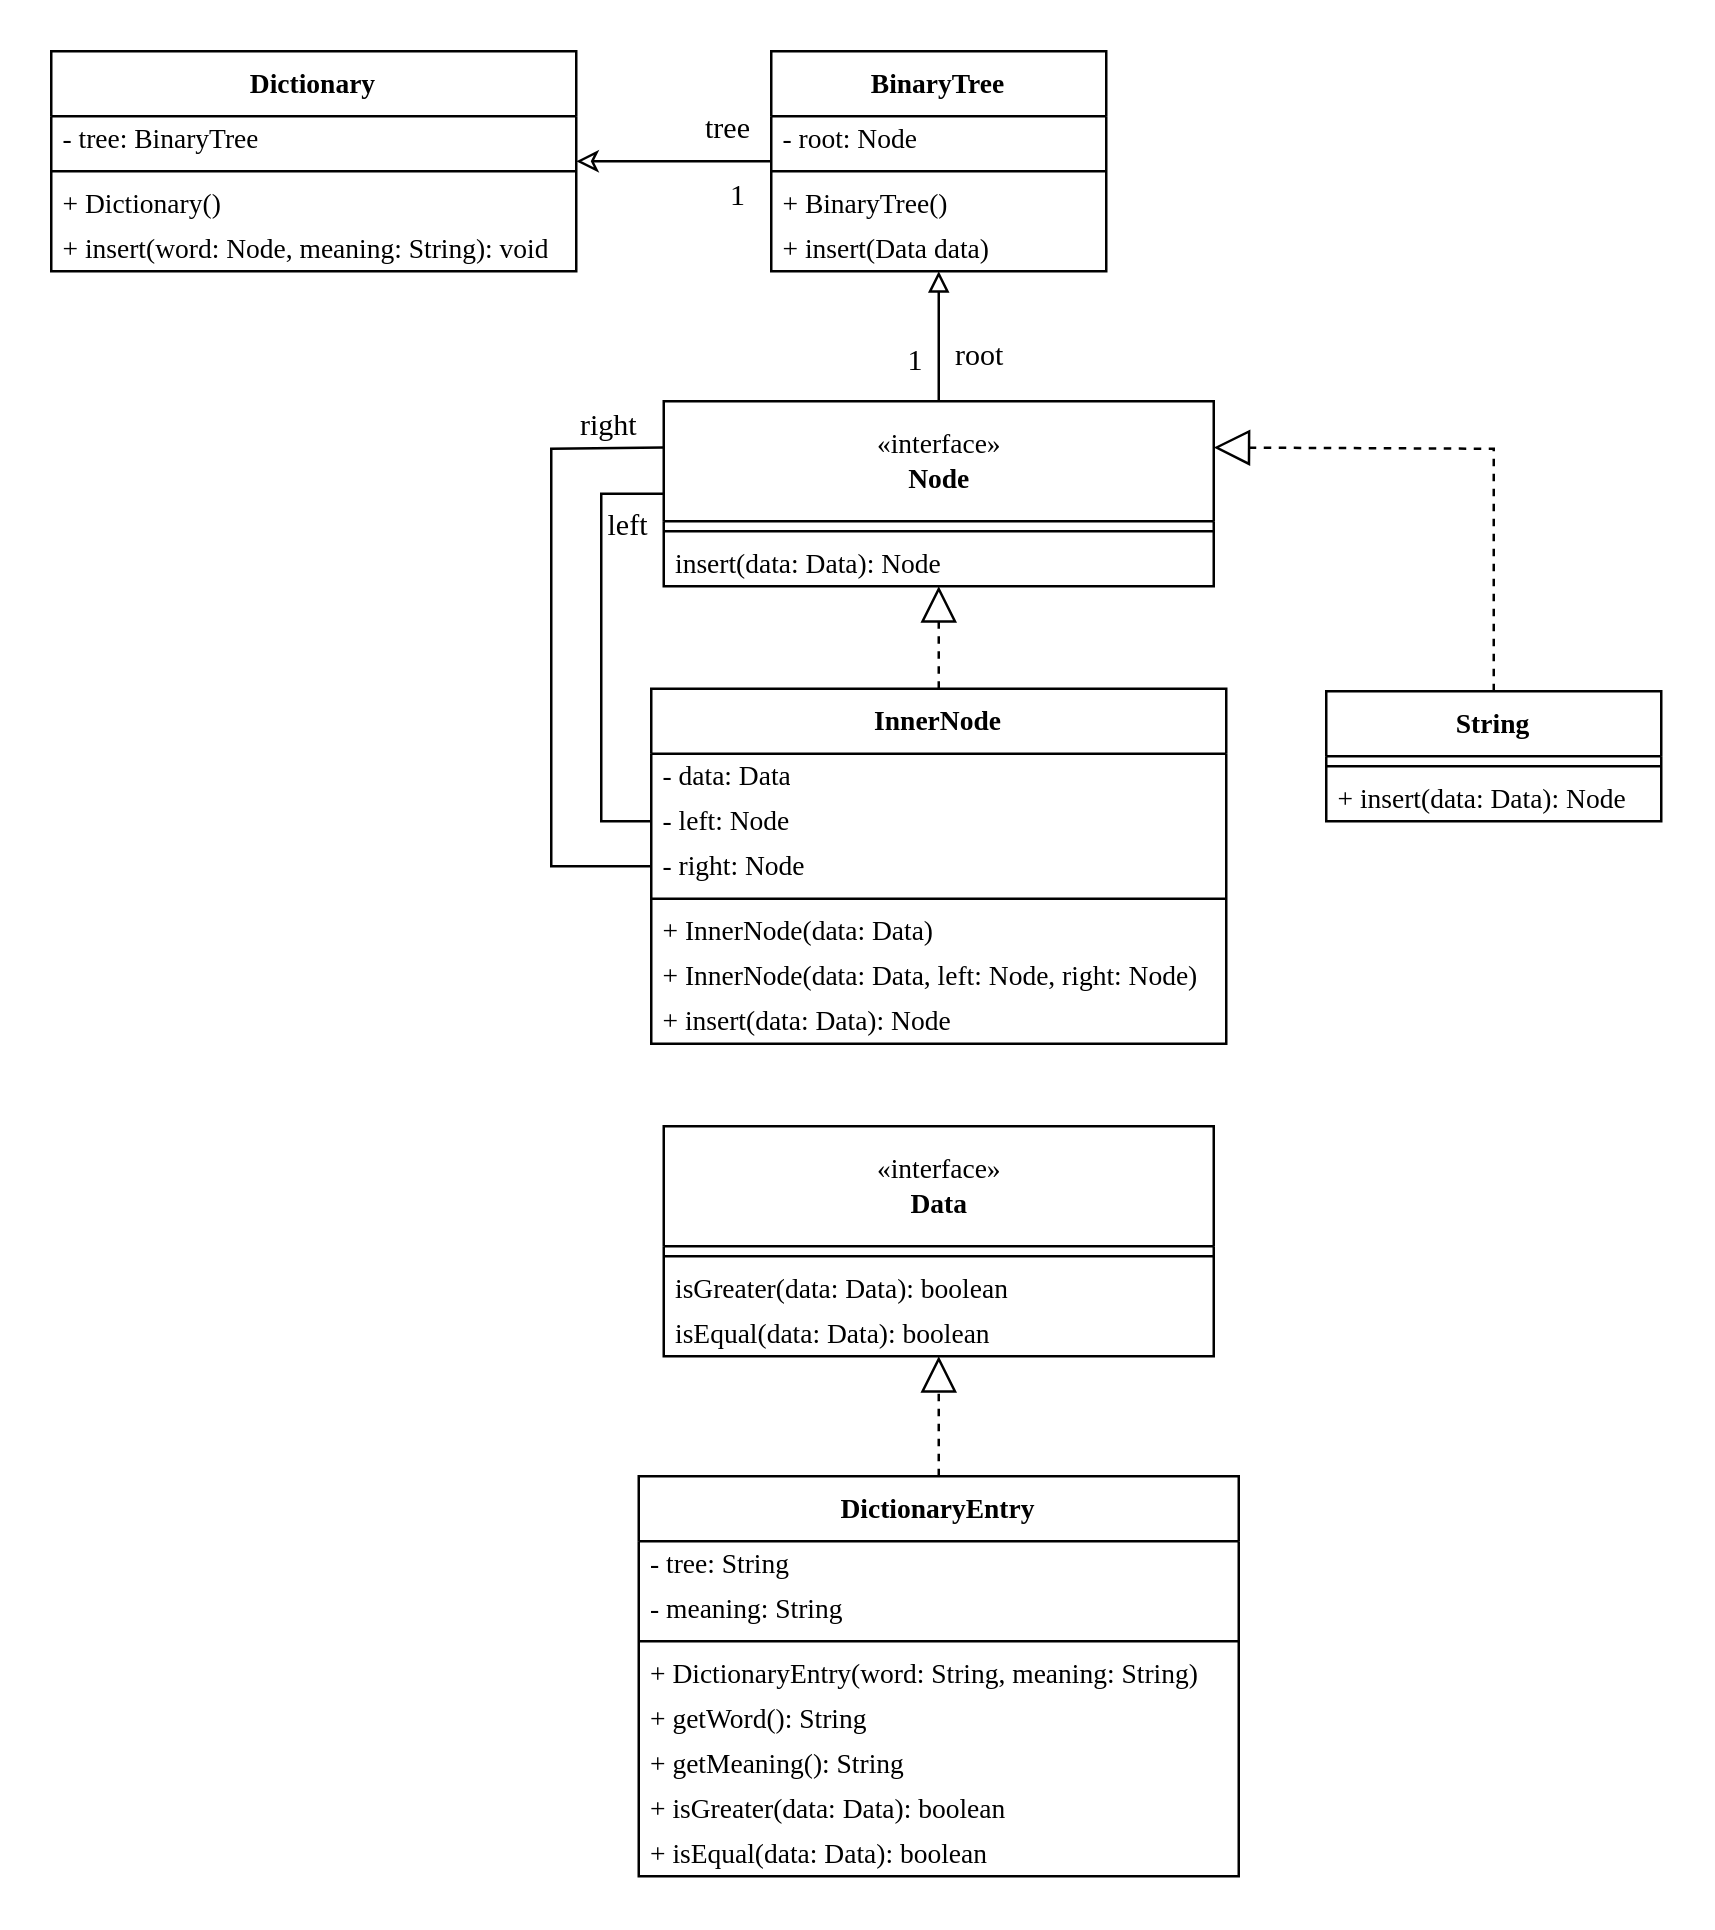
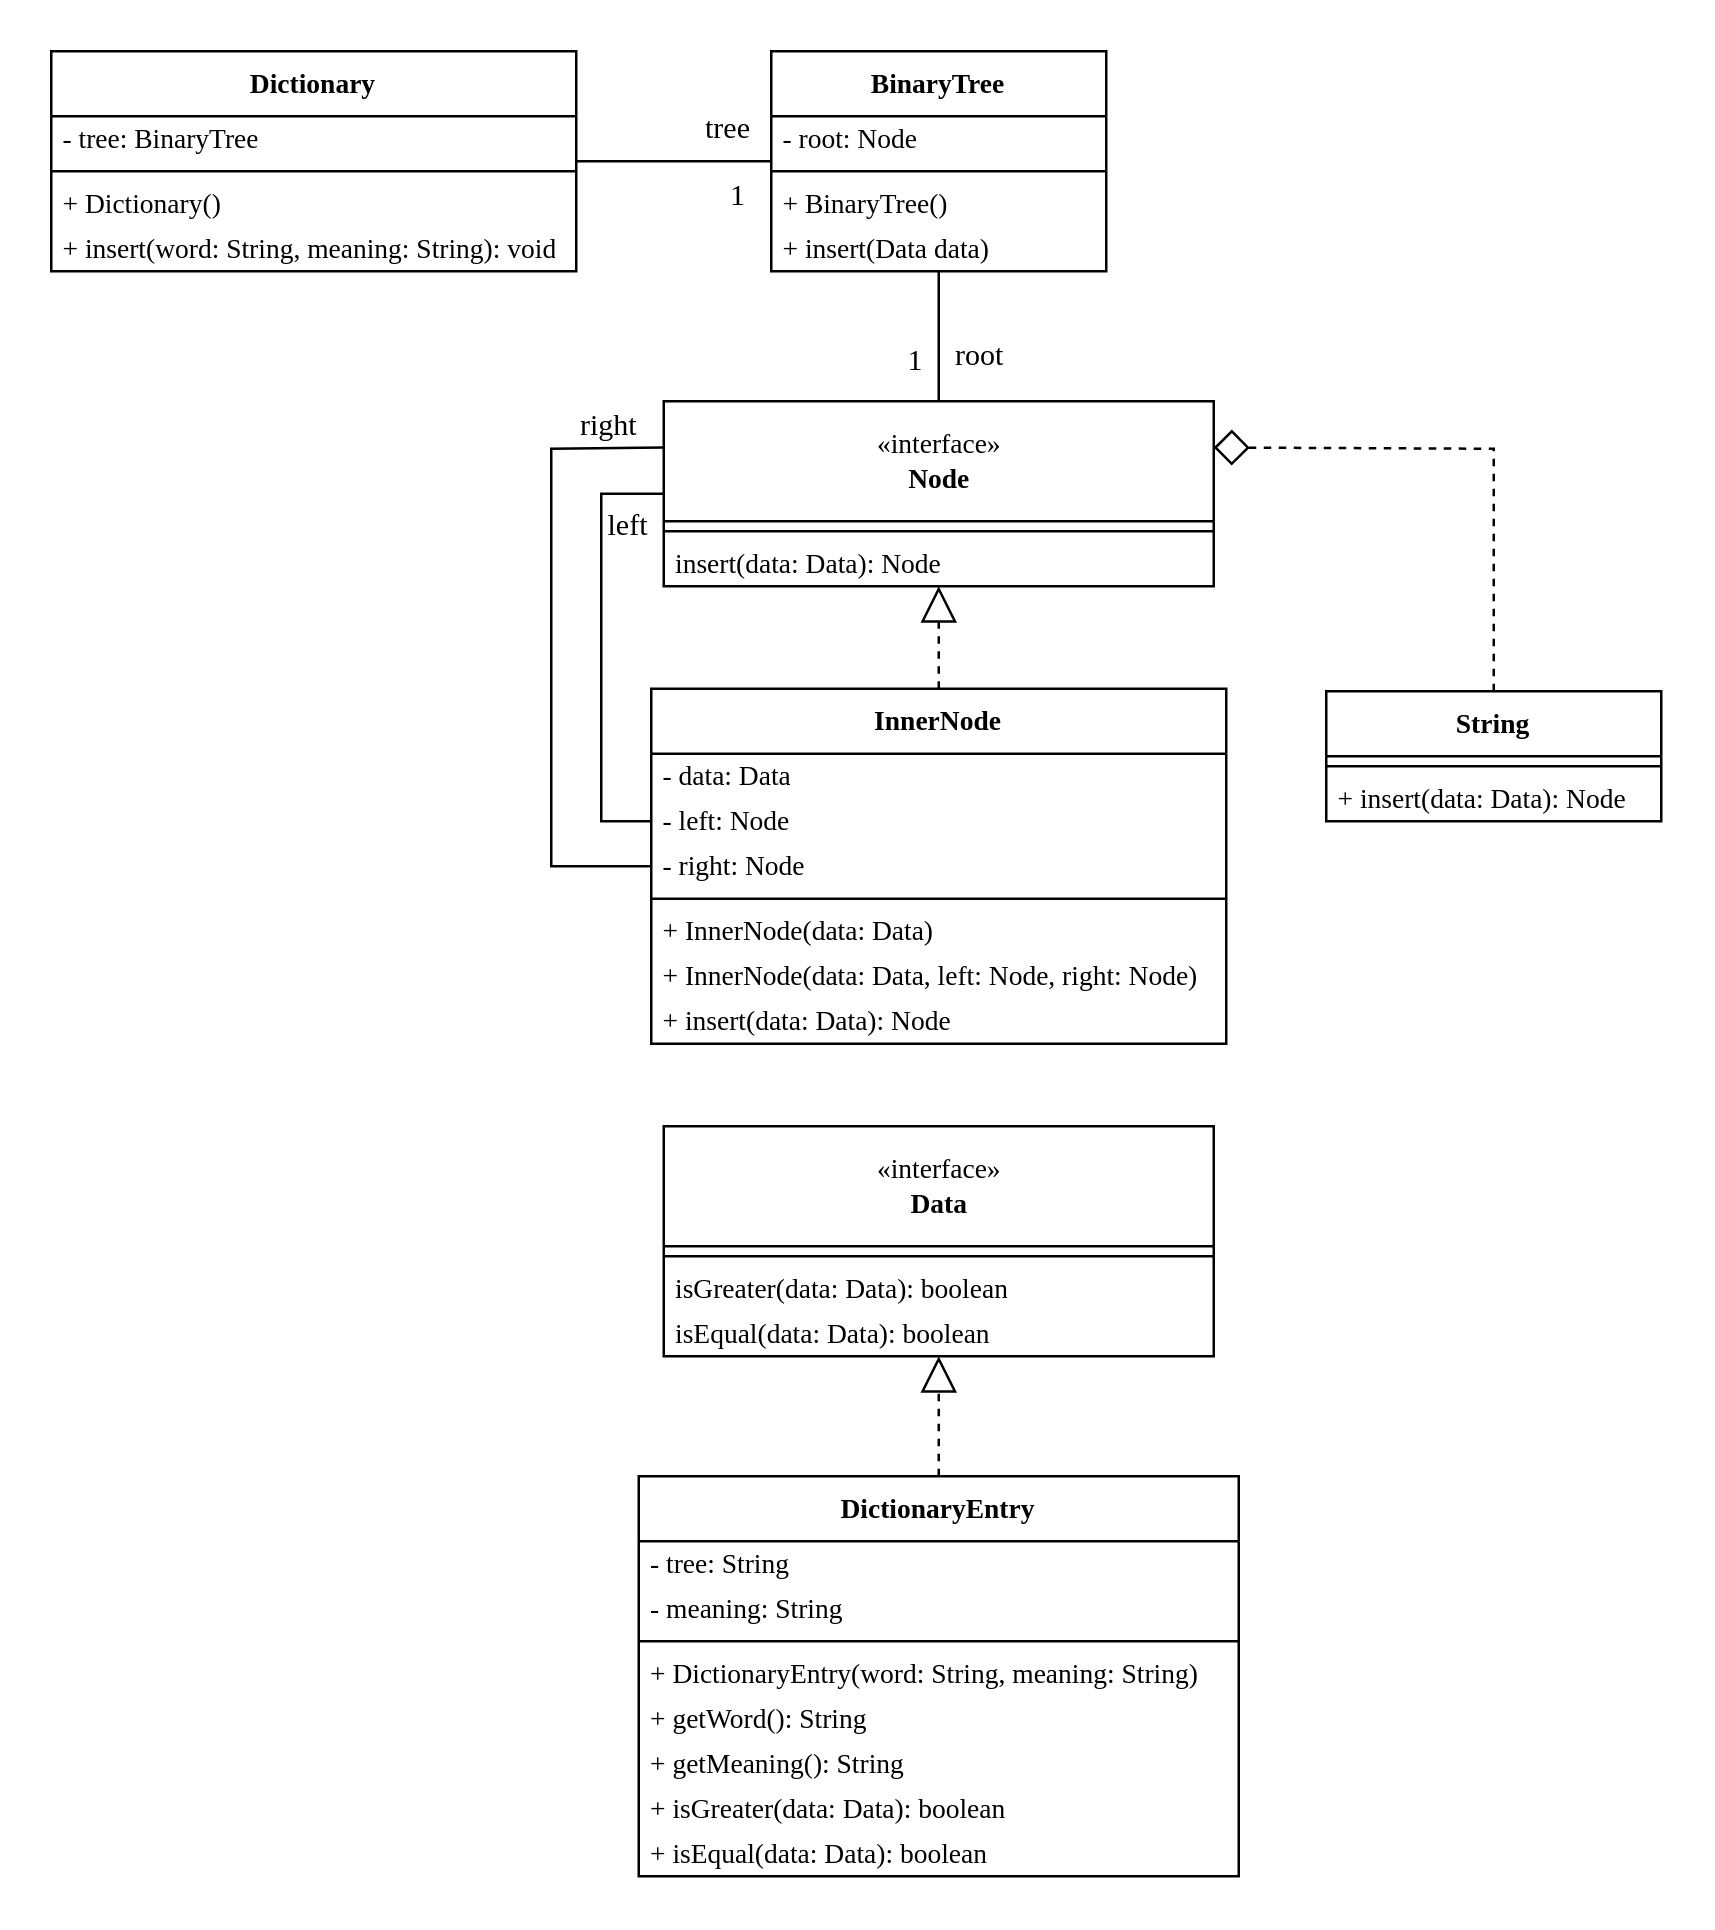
- <mxCell id="49" value="" style="endArrow=classic;html=1;rounded=0;align=center;verticalAlign=top;endFill=0;labelBackgroundColor=none;fontFamily=Alegreya;fontSource=https%3A%2F%2Ffonts.googleapis.com%2Fcss%3Ffamily%3DAlegreya;" parent="1" source="32" target="37" edge="1"><mxGeometry relative="1" as="geometry"><mxPoint x="220" y="70" as="sourcePoint" /><mxPoint x="380" y="70" as="targetPoint" /></mxGeometry></mxCell>
+ <mxCell id="49" value="" style="endArrow=none;html=1;rounded=0;align=center;verticalAlign=top;endFill=0;labelBackgroundColor=none;fontFamily=Alegreya;fontSource=https%3A%2F%2Ffonts.googleapis.com%2Fcss%3Ffamily%3DAlegreya;" parent="1" source="32" target="37" edge="1"><mxGeometry relative="1" as="geometry"><mxPoint x="220" y="70" as="sourcePoint" /><mxPoint x="380" y="70" as="targetPoint" /></mxGeometry></mxCell>
- <mxCell id="41" value="+ insert(word: Node, meaning: String): void" style="text;strokeColor=none;fillColor=none;align=left;verticalAlign=middle;spacingLeft=3;spacingRight=4;overflow=hidden;rotatable=0;points=[[0,0.5],[1,0.5]];portConstraint=eastwest;fontFamily=Alegreya;fontSize=11;fontStyle=0;html=1;imageWidth=24;imageHeight=24;comic=0;imageAspect=0;" parent="37" vertex="1"><mxGeometry y="70" width="210" height="18" as="geometry" /></mxCell>
+ <mxCell id="41" value="+ insert(word: String, meaning: String): void" style="text;strokeColor=none;fillColor=none;align=left;verticalAlign=middle;spacingLeft=3;spacingRight=4;overflow=hidden;rotatable=0;points=[[0,0.5],[1,0.5]];portConstraint=eastwest;fontFamily=Alegreya;fontSize=11;fontStyle=0;html=1;imageWidth=24;imageHeight=24;comic=0;imageAspect=0;" parent="37" vertex="1"><mxGeometry y="70" width="210" height="18" as="geometry" /></mxCell>
- <mxCell id="46" value="" style="endArrow=block;html=1;rounded=0;align=center;verticalAlign=top;endFill=0;labelBackgroundColor=none;fontFamily=Alegreya;fontSource=https%3A%2F%2Ffonts.googleapis.com%2Fcss%3Ffamily%3DAlegreya;" parent="1" source="19" target="32" edge="1"><mxGeometry relative="1" as="geometry"><mxPoint x="762" y="360" as="sourcePoint" /><mxPoint x="922" y="360" as="targetPoint" /></mxGeometry></mxCell>
+ <mxCell id="46" value="" style="endArrow=none;html=1;rounded=0;align=center;verticalAlign=top;endFill=0;labelBackgroundColor=none;fontFamily=Alegreya;fontSource=https%3A%2F%2Ffonts.googleapis.com%2Fcss%3Ffamily%3DAlegreya;" parent="1" source="19" target="32" edge="1"><mxGeometry relative="1" as="geometry"><mxPoint x="762" y="360" as="sourcePoint" /><mxPoint x="922" y="360" as="targetPoint" /></mxGeometry></mxCell>
- <mxCell id="30" value="" style="endArrow=block;dashed=1;endFill=0;endSize=12;html=1;fontFamily=Alegreya Sans;fontSource=https%3A%2F%2Ffonts.googleapis.com%2Fcss%3Ffamily%3DAlegreya%2BSans;rounded=0;entryX=1;entryY=0.25;entryDx=0;entryDy=0;" parent="1" source="16" target="19" edge="1"><mxGeometry width="160" relative="1" as="geometry"><mxPoint x="170" y="333" as="sourcePoint" /><mxPoint x="170" y="276" as="targetPoint" /><Array as="points"><mxPoint x="597" y="179" /></Array></mxGeometry></mxCell>
+ <mxCell id="30" value="" style="endArrow=diamond;dashed=1;endFill=0;endSize=12;html=1;fontFamily=Alegreya Sans;fontSource=https%3A%2F%2Ffonts.googleapis.com%2Fcss%3Ffamily%3DAlegreya%2BSans;rounded=0;entryX=1;entryY=0.25;entryDx=0;entryDy=0;" parent="1" source="16" target="19" edge="1"><mxGeometry width="160" relative="1" as="geometry"><mxPoint x="170" y="333" as="sourcePoint" /><mxPoint x="170" y="276" as="targetPoint" /><Array as="points"><mxPoint x="597" y="179" /></Array></mxGeometry></mxCell>
